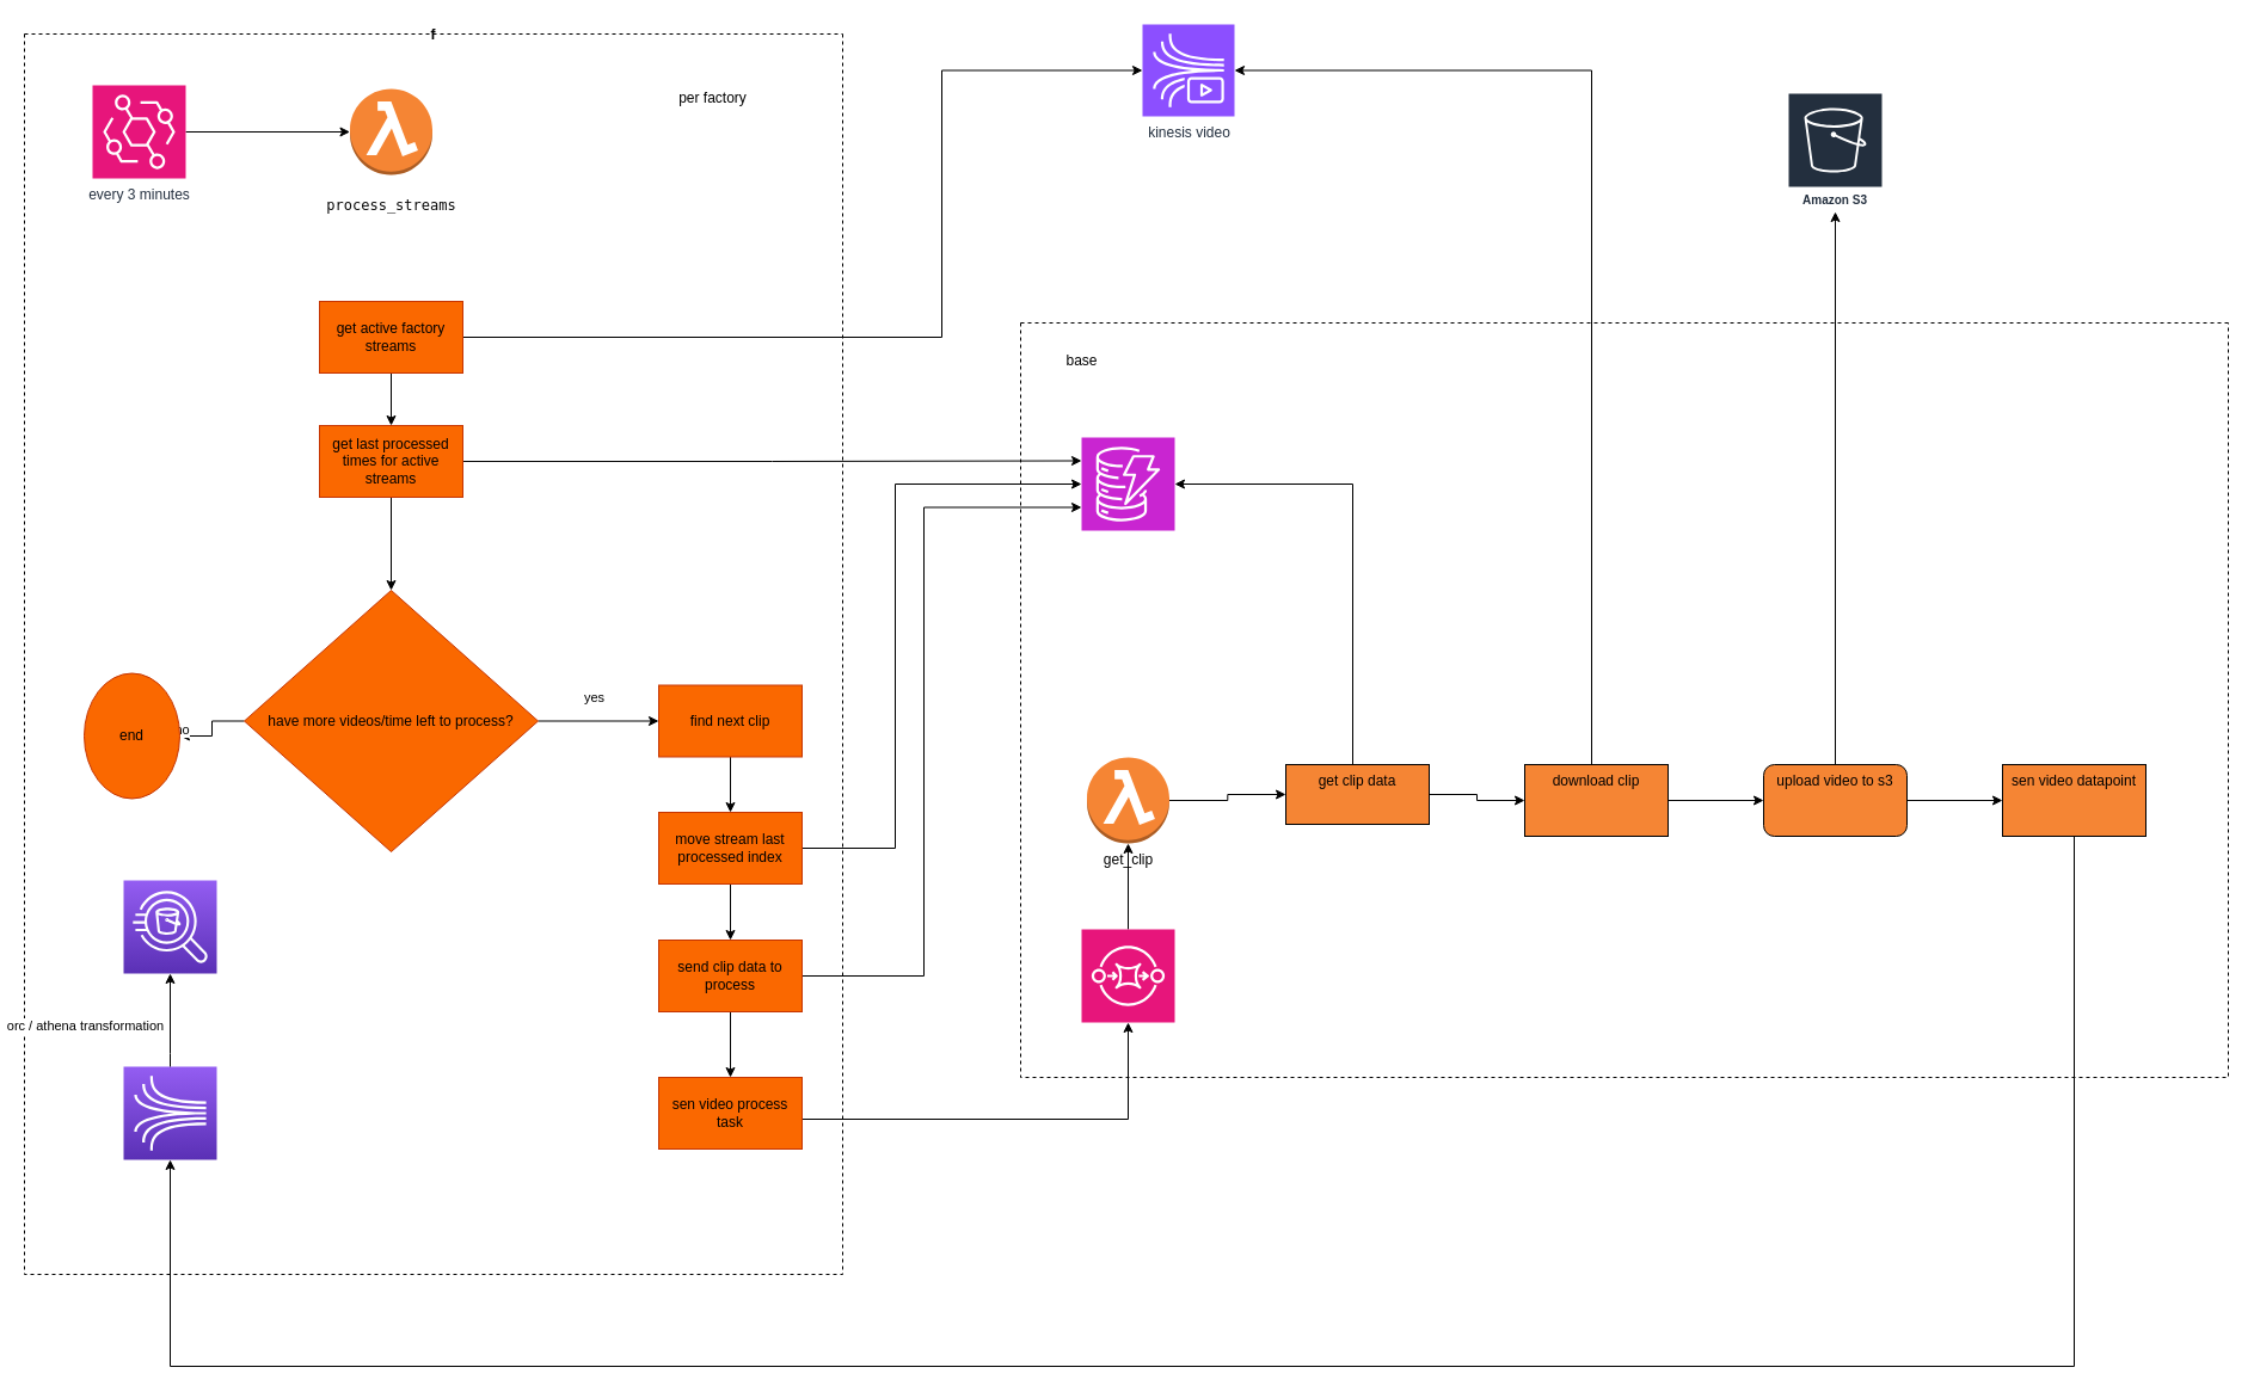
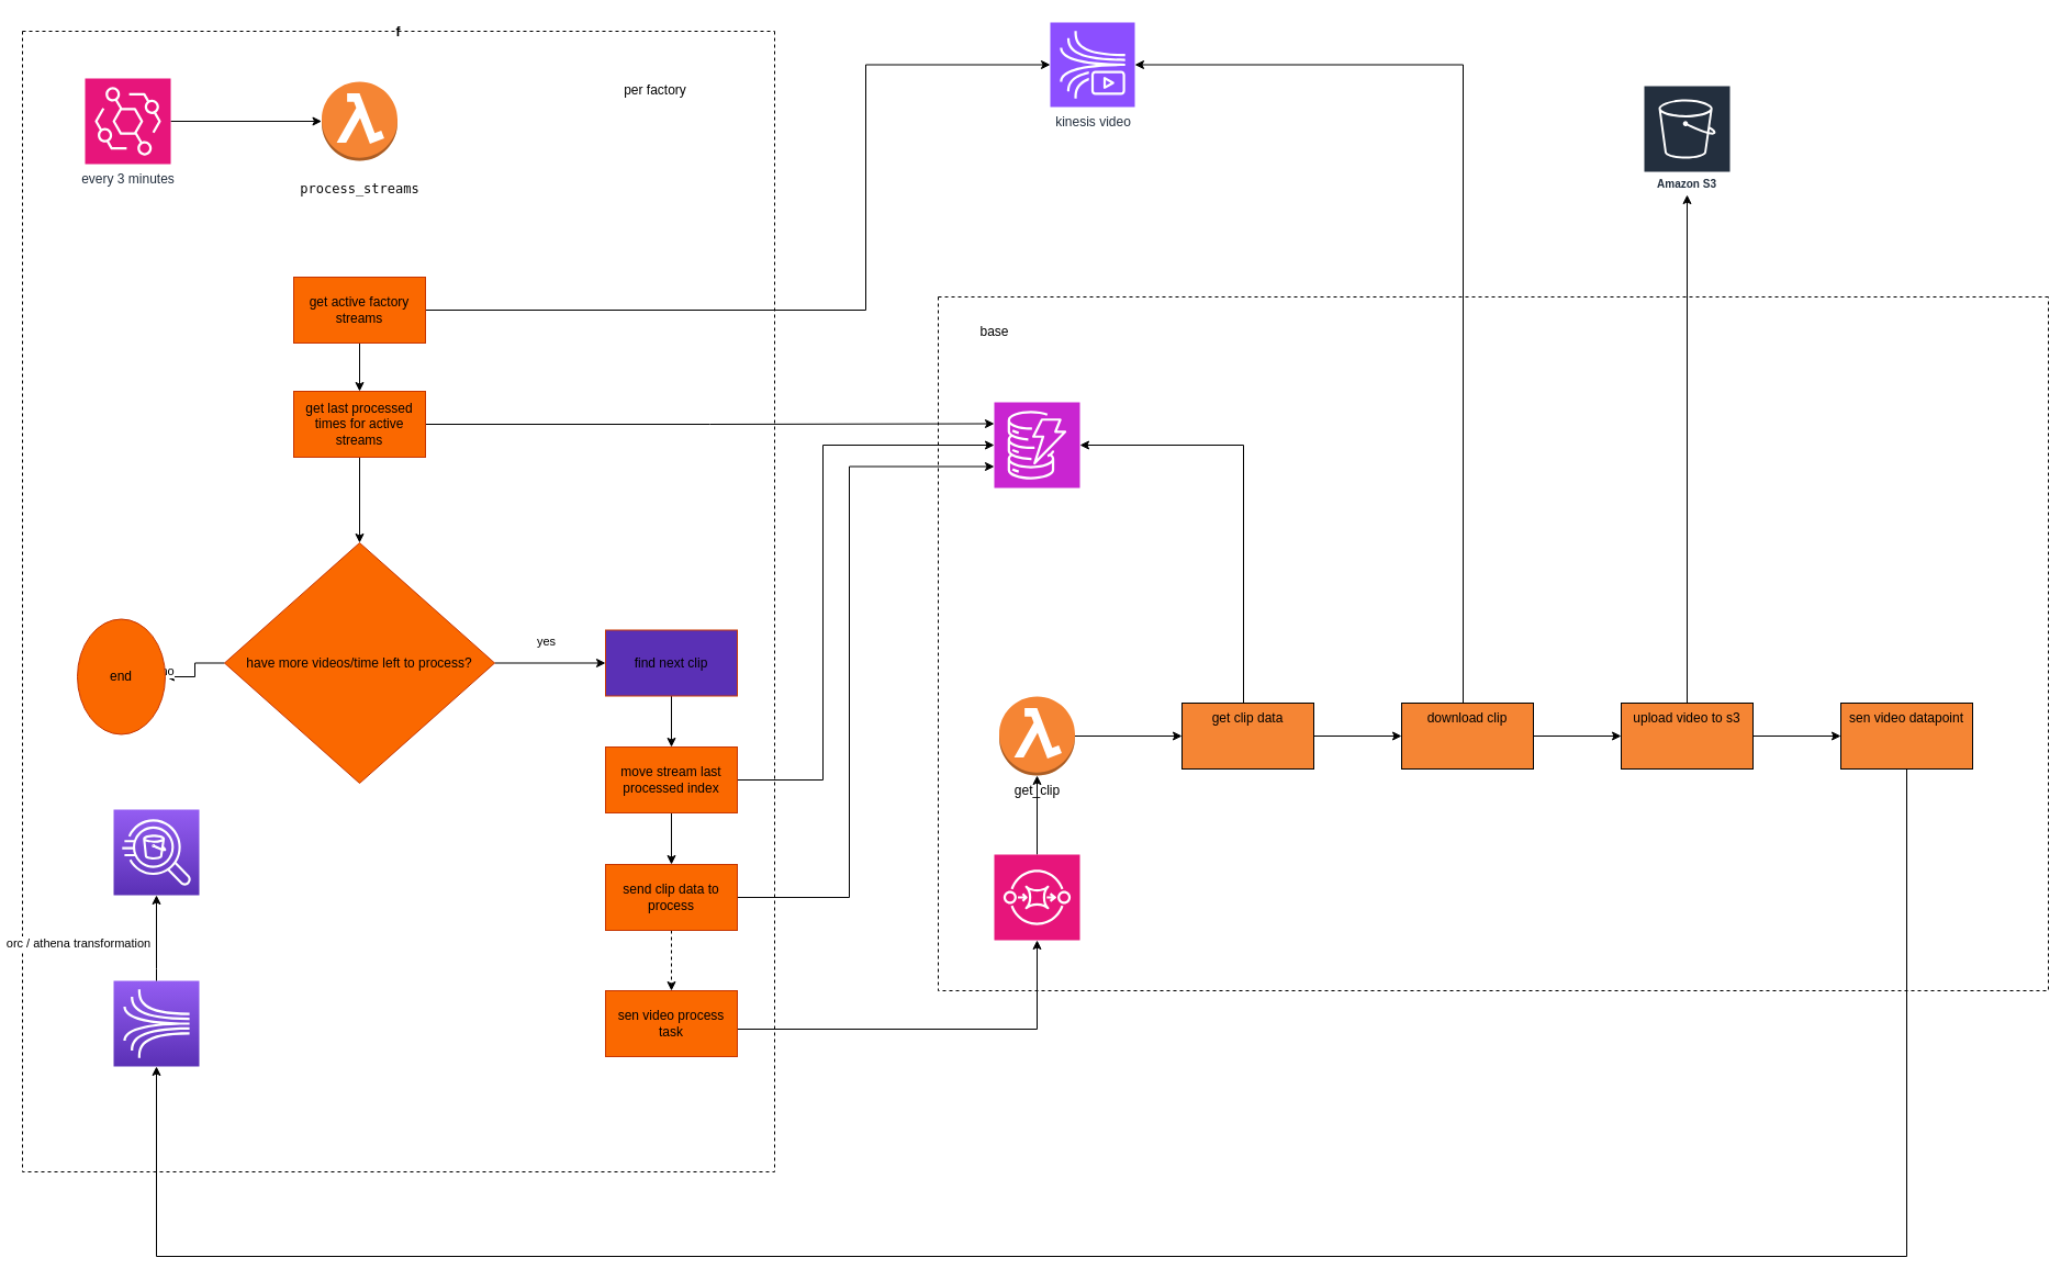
- <mxCell id="16" value="find next clip" style="rounded=0;whiteSpace=wrap;html=1;fillColor=#fa6800;fontColor=#000000;strokeColor=#C73500;" parent="1" vertex="1"><mxGeometry x="551" y="573.5" width="120" height="60" as="geometry" /></mxCell>
+ <mxCell id="16" value="find next clip" style="rounded=0;whiteSpace=wrap;html=1;fillColor=#5a30b5;fontColor=#000000;strokeColor=#C73500;" parent="1" vertex="1"><mxGeometry x="551" y="573.5" width="120" height="60" as="geometry" /></mxCell>
- <mxCell id="40" value="get clip data" style="whiteSpace=wrap;html=1;verticalAlign=top;fillColor=#F58534;dashed=0;gradientColor=none;" parent="33" vertex="1"><mxGeometry x="222" y="370" width="120" height="50" as="geometry" /></mxCell>
+ <mxCell id="40" value="get clip data" style="whiteSpace=wrap;html=1;verticalAlign=top;fillColor=#F58534;dashed=0;gradientColor=none;" parent="33" vertex="1"><mxGeometry x="222" y="370" width="120" height="60" as="geometry" /></mxCell>
- <mxCell id="44" value="upload video to s3" style="whiteSpace=wrap;html=1;verticalAlign=top;fillColor=#F58534;dashed=0;gradientColor=none;rounded=1;" parent="33" vertex="1"><mxGeometry x="622" y="370" width="120" height="60" as="geometry" /></mxCell>
+ <mxCell id="44" value="upload video to s3" style="whiteSpace=wrap;html=1;verticalAlign=top;fillColor=#F58534;dashed=0;gradientColor=none;" parent="33" vertex="1"><mxGeometry x="622" y="370" width="120" height="60" as="geometry" /></mxCell>
- <mxCell id="21" style="edgeStyle=orthogonalEdgeStyle;rounded=0;orthogonalLoop=1;jettySize=auto;html=1;entryX=0.5;entryY=0;entryDx=0;entryDy=0;" parent="1" source="22" target="24" edge="1"><mxGeometry relative="1" as="geometry" /></mxCell>
+ <mxCell id="21" style="edgeStyle=orthogonalEdgeStyle;rounded=0;orthogonalLoop=1;jettySize=auto;html=1;entryX=0.5;entryY=0;entryDx=0;entryDy=0;dashed=1;" parent="1" source="22" target="24" edge="1"><mxGeometry relative="1" as="geometry" /></mxCell>
